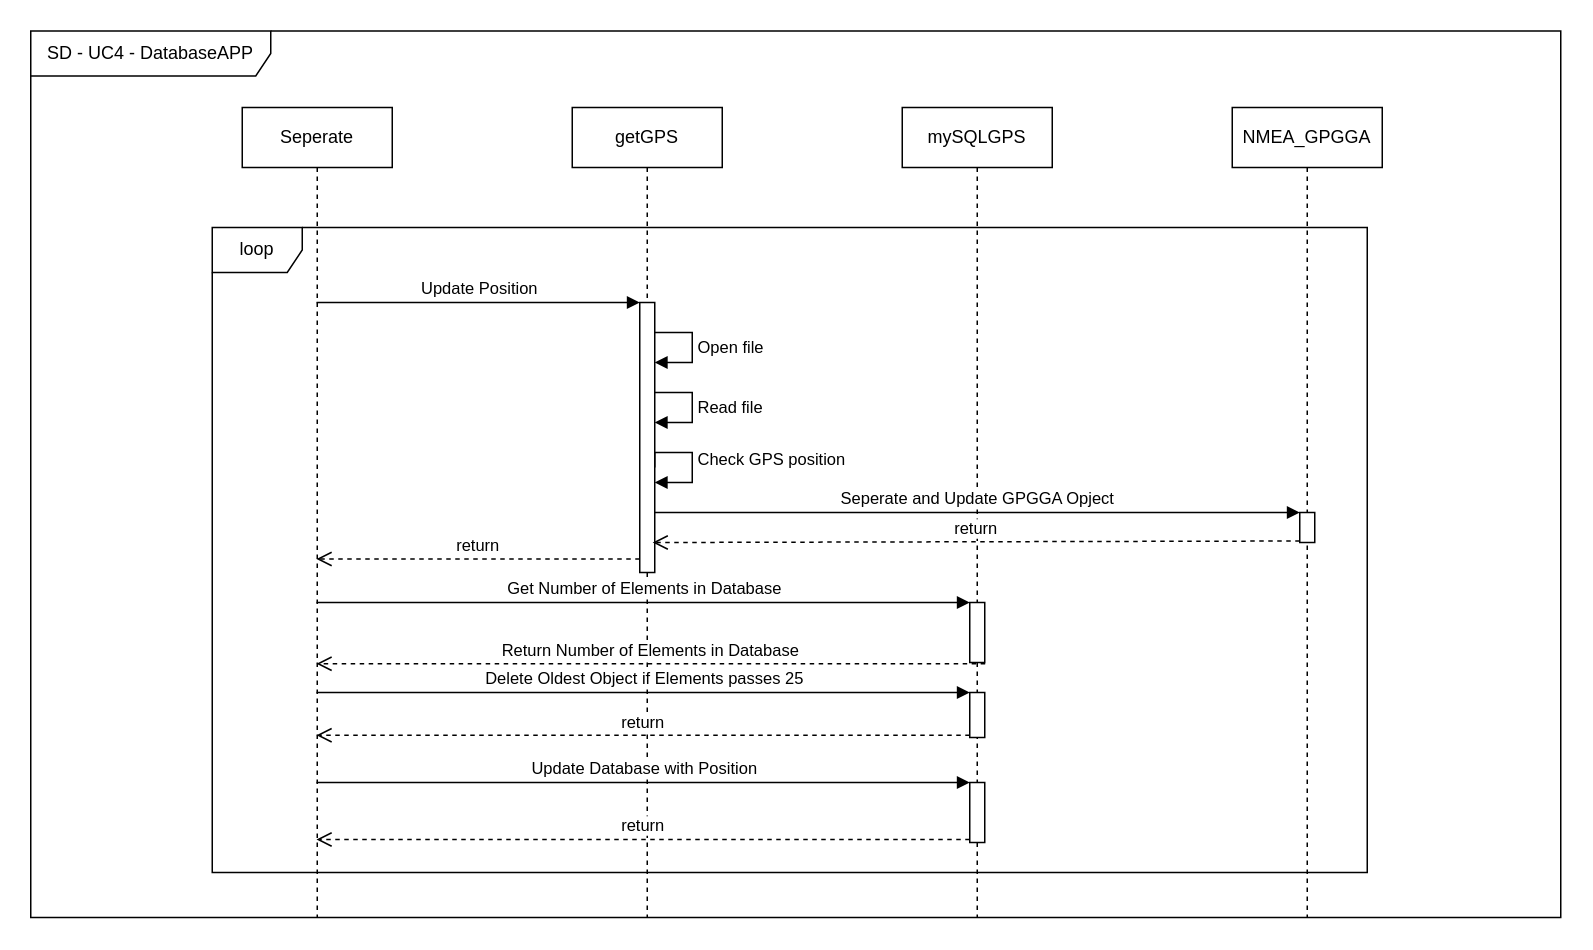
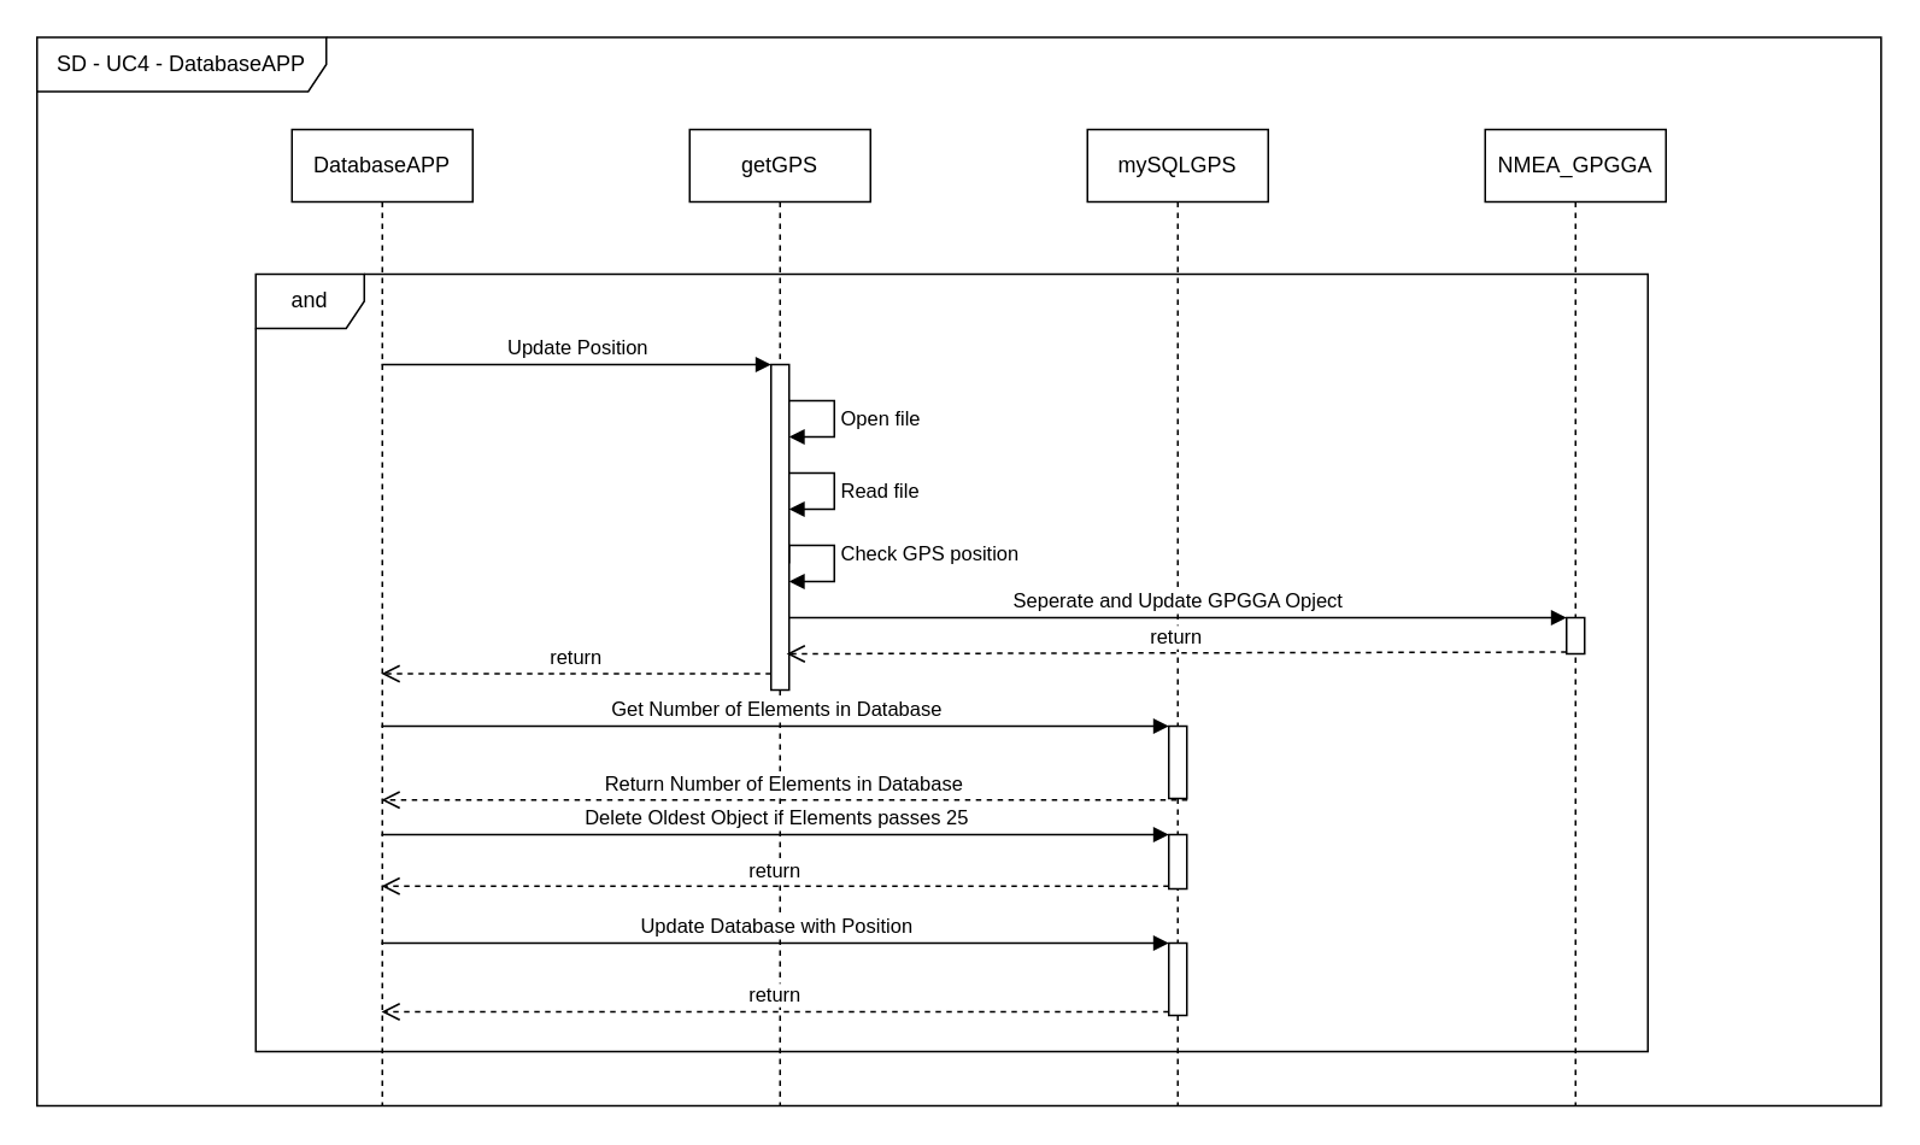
- <mxCell id="4" value="Seperate&lt;br&gt;" style="shape=umlLifeline;perimeter=lifelinePerimeter;whiteSpace=wrap;html=1;container=1;collapsible=0;recursiveResize=0;outlineConnect=0;" vertex="1" parent="1"><mxGeometry x="161" y="71" width="100" height="540" as="geometry" /></mxCell>
+ <mxCell id="4" value="DatabaseAPP&lt;br&gt;" style="shape=umlLifeline;perimeter=lifelinePerimeter;whiteSpace=wrap;html=1;container=1;collapsible=0;recursiveResize=0;outlineConnect=0;" vertex="1" parent="1"><mxGeometry x="161" y="71" width="100" height="540" as="geometry" /></mxCell>
- <mxCell id="3" value="loop" style="shape=umlFrame;whiteSpace=wrap;html=1;" vertex="1" parent="1"><mxGeometry x="141" y="151" width="770" height="430" as="geometry" /></mxCell>
+ <mxCell id="3" value="and" style="shape=umlFrame;whiteSpace=wrap;html=1;" vertex="1" parent="1"><mxGeometry x="141" y="151" width="770" height="430" as="geometry" /></mxCell>
